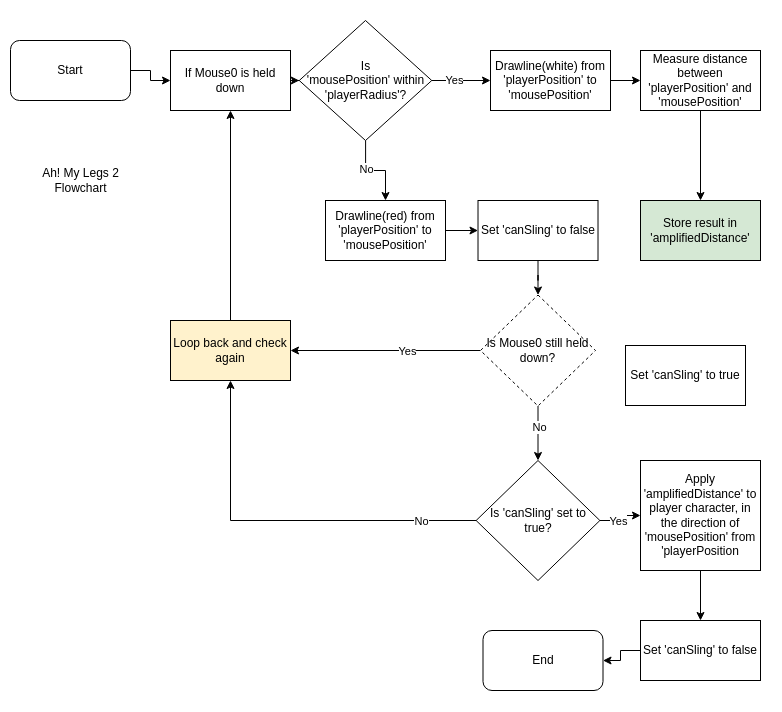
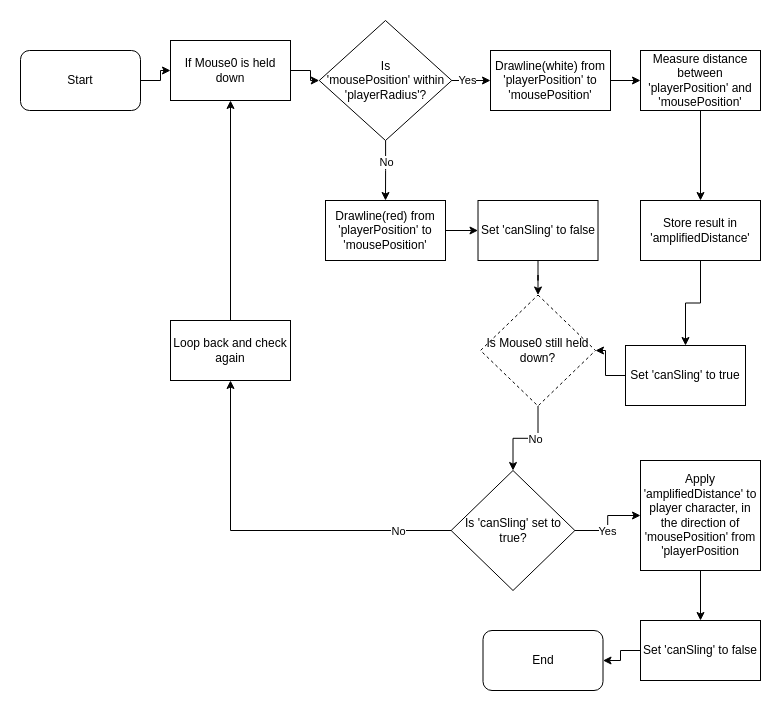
- <mxCell id="3" value="Start" style="rounded=1;whiteSpace=wrap;html=1;" vertex="1" parent="1"><mxGeometry x="10" y="40" width="120" height="60" as="geometry" /></mxCell>
+ <mxCell id="3" value="Start" style="rounded=1;whiteSpace=wrap;html=1;" vertex="1" parent="1"><mxGeometry x="20" y="50" width="120" height="60" as="geometry" /></mxCell>
- <mxCell id="5" value="If Mouse0 is held down" style="rounded=0;whiteSpace=wrap;html=1;" vertex="1" parent="1"><mxGeometry x="170" y="50" width="120" height="60" as="geometry" /></mxCell>
+ <mxCell id="5" value="If Mouse0 is held down" style="rounded=0;whiteSpace=wrap;html=1;" vertex="1" parent="1"><mxGeometry x="170" y="40" width="120" height="60" as="geometry" /></mxCell>
- <mxCell id="10" value="Is&lt;br&gt;'mousePosition' within 'playerRadius'?" style="rhombus;whiteSpace=wrap;html=1;" vertex="1" parent="1"><mxGeometry x="298.75" y="20" width="132.5" height="120" as="geometry" /></mxCell>
+ <mxCell id="10" value="Is&lt;br&gt;'mousePosition' within 'playerRadius'?" style="rhombus;whiteSpace=wrap;html=1;" vertex="1" parent="1"><mxGeometry x="318.75" width="132.5" height="120" as="geometry" y="20" /></mxCell>
- <mxCell id="40" value="Ah! My Legs 2&lt;br&gt;Flowchart" style="text;html=1;align=center;verticalAlign=middle;resizable=0;points=[];autosize=1;strokeColor=none;" vertex="1" parent="1"><mxGeometry x="35" y="165" width="90" height="30" as="geometry" /></mxCell>
- <mxCell id="16" value="Store result in 'amplifiedDistance'" style="rounded=0;whiteSpace=wrap;html=1;fillColor=#d5e8d4;" vertex="1" parent="1"><mxGeometry x="640" y="200" width="120" height="60" as="geometry" /></mxCell>
+ <mxCell id="16" value="Store result in 'amplifiedDistance'" style="rounded=0;whiteSpace=wrap;html=1;" vertex="1" parent="1"><mxGeometry x="640" y="200" width="120" height="60" as="geometry" /></mxCell>
+ <mxCell id="15" value="" style="edgeStyle=orthogonalEdgeStyle;rounded=0;orthogonalLoop=1;jettySize=auto;html=1;" edge="1" parent="1" source="16" target="18"><mxGeometry relative="1" as="geometry" /></mxCell>
- <mxCell id="29" value="Loop back and check again" style="rounded=0;whiteSpace=wrap;html=1;fillColor=#fff2cc;" vertex="1" parent="1"><mxGeometry x="170" y="320" width="120" height="60" as="geometry" /></mxCell>
+ <mxCell id="29" value="Loop back and check again" style="rounded=0;whiteSpace=wrap;html=1;" vertex="1" parent="1"><mxGeometry x="170" y="320" width="120" height="60" as="geometry" /></mxCell>
- <mxCell id="19" value="" style="edgeStyle=orthogonalEdgeStyle;rounded=0;orthogonalLoop=1;jettySize=auto;html=1;" edge="1" parent="1" source="23" target="29"><mxGeometry relative="1" as="geometry" /></mxCell>
- <mxCell id="20" value="Yes" style="edgeLabel;html=1;align=center;verticalAlign=middle;resizable=0;points=[];" vertex="1" connectable="0" parent="19"><mxGeometry x="-0.225" relative="1" as="geometry"><mxPoint as="offset" /></mxGeometry></mxCell>
+ <mxCell id="17" value="" style="edgeStyle=orthogonalEdgeStyle;rounded=0;orthogonalLoop=1;jettySize=auto;html=1;" edge="1" parent="1" source="18" target="23"><mxGeometry relative="1" as="geometry" /></mxCell>
- <mxCell id="34" value="Is 'canSling' set to true?" style="rhombus;whiteSpace=wrap;html=1;" vertex="1" parent="1"><mxGeometry x="475.63" y="460" width="123.75" height="120" as="geometry" /></mxCell>
+ <mxCell id="34" value="Is 'canSling' set to true?" style="rhombus;whiteSpace=wrap;html=1;" vertex="1" parent="1"><mxGeometry x="450.63" y="470" width="123.75" height="120" as="geometry" /></mxCell>
